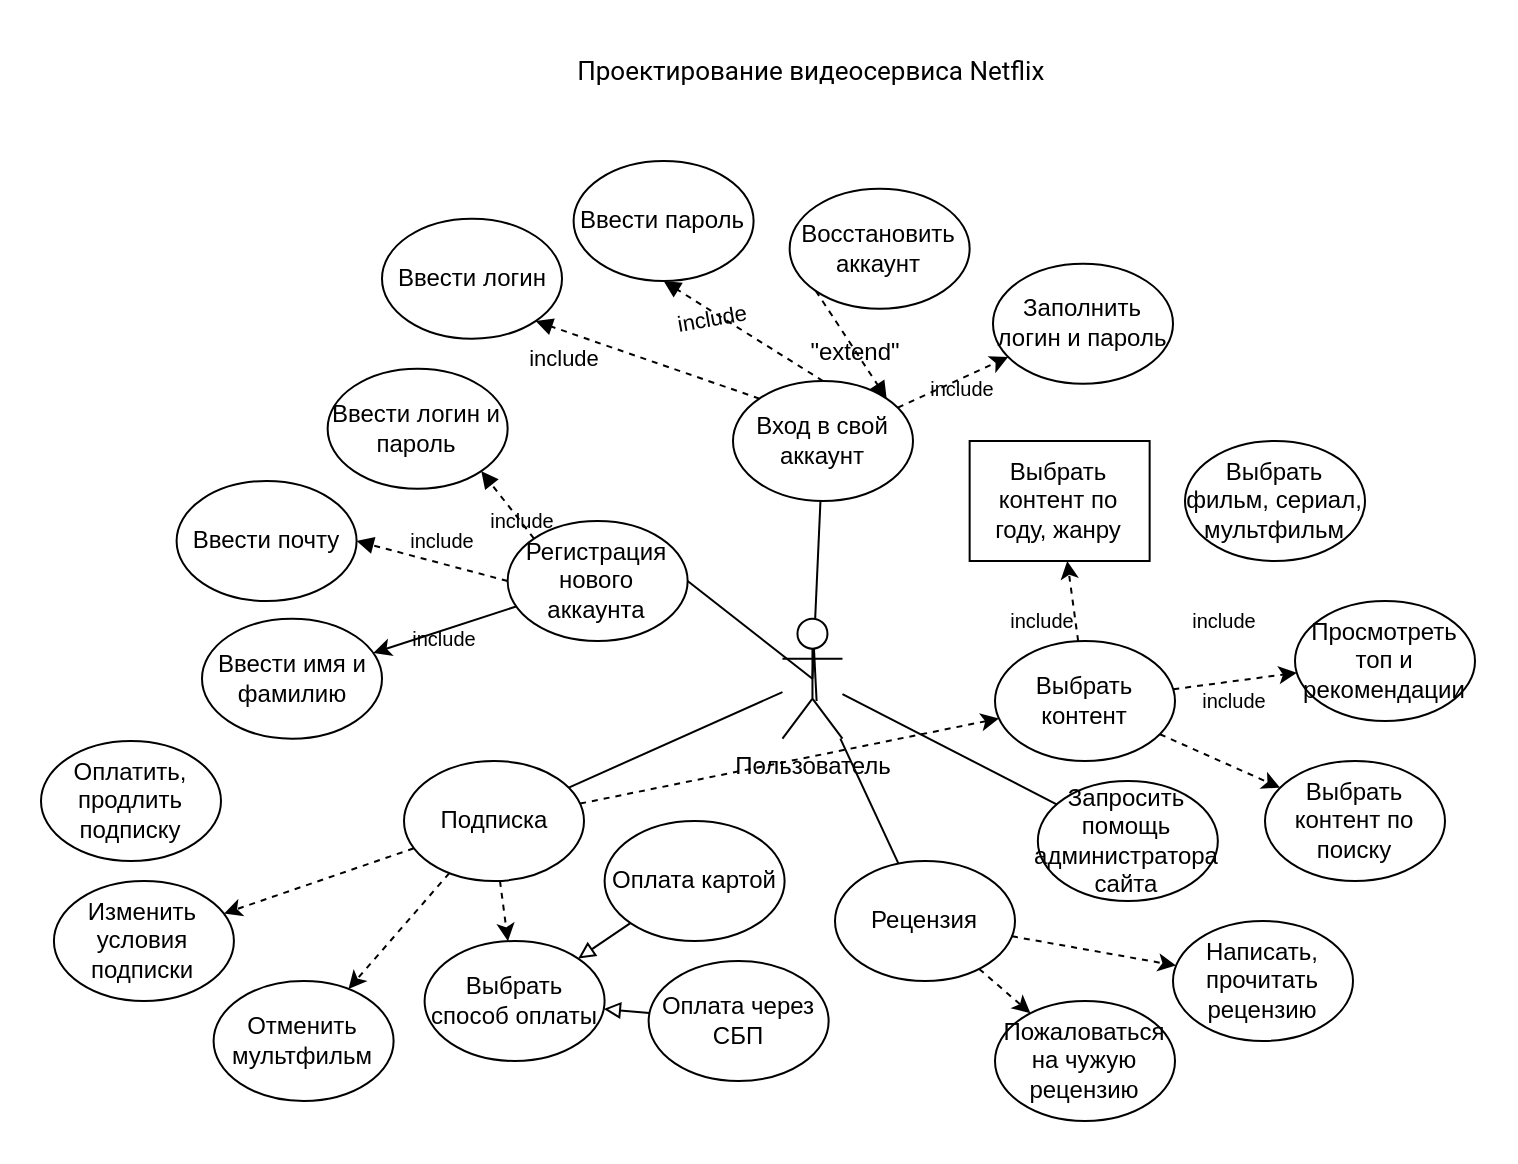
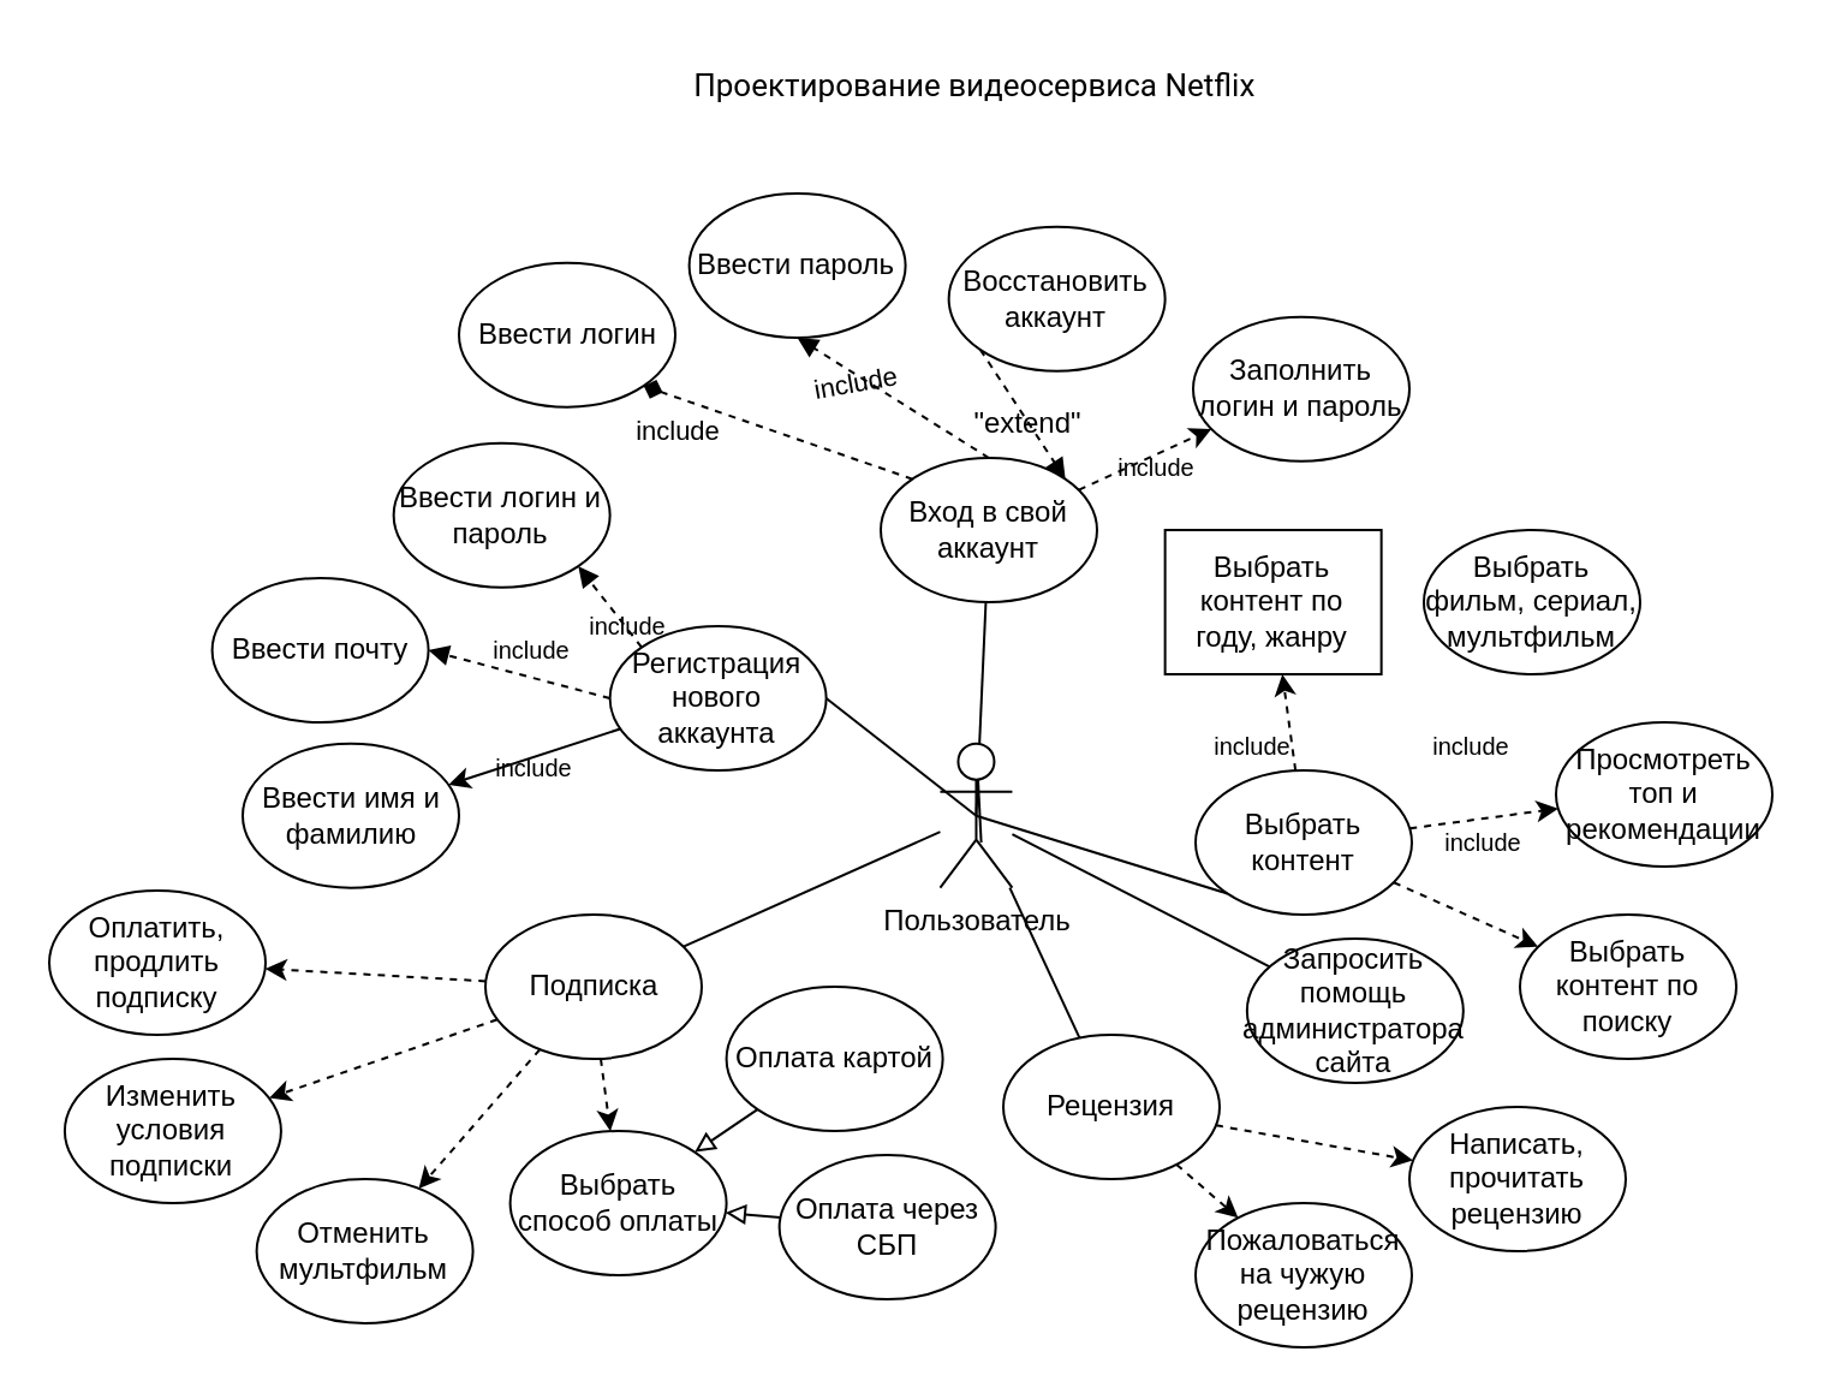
- <mxCell id="26" value="" style="html=1;verticalAlign=bottom;labelBackgroundColor=none;endArrow=block;endFill=1;dashed=1;rounded=0;fontSize=10;curved=1;exitX=0;exitY=0;exitDx=0;exitDy=0;entryX=1;entryY=1;entryDx=0;entryDy=0;" parent="1" source="10" target="19" edge="1"><mxGeometry width="160" relative="1" as="geometry"><mxPoint x="302.8" y="220" as="sourcePoint" /><mxPoint x="248.8" y="230" as="targetPoint" /></mxGeometry></mxCell>
+ <mxCell id="26" value="" style="html=1;verticalAlign=bottom;labelBackgroundColor=none;endArrow=diamond;endFill=1;dashed=1;rounded=0;fontSize=10;curved=1;exitX=0;exitY=0;exitDx=0;exitDy=0;entryX=1;entryY=1;entryDx=0;entryDy=0;" parent="1" source="10" target="19" edge="1"><mxGeometry width="160" relative="1" as="geometry"><mxPoint x="302.8" y="220" as="sourcePoint" /><mxPoint x="248.8" y="230" as="targetPoint" /></mxGeometry></mxCell>
+ <mxCell id="7" value="" style="endArrow=none;html=1;rounded=0;entryX=0.5;entryY=0.5;entryDx=0;entryDy=0;entryPerimeter=0;exitX=0;exitY=1;exitDx=0;exitDy=0;startArrow=none;startFill=0;" parent="1" source="6" target="36" edge="1"><mxGeometry width="50" height="50" relative="1" as="geometry"><mxPoint x="662.8" y="430" as="sourcePoint" /><mxPoint x="712.8" y="380" as="targetPoint" /></mxGeometry></mxCell>
- <mxCell id="46" value="" style="rounded=0;orthogonalLoop=1;jettySize=auto;html=1;dashed=1;" parent="1" source="50" target="6" edge="1"><mxGeometry relative="1" as="geometry" /></mxCell>
+ <mxCell id="46" value="" style="rounded=0;orthogonalLoop=1;jettySize=auto;html=1;dashed=1;" parent="1" source="50" target="51" edge="1"><mxGeometry relative="1" as="geometry" /></mxCell>
